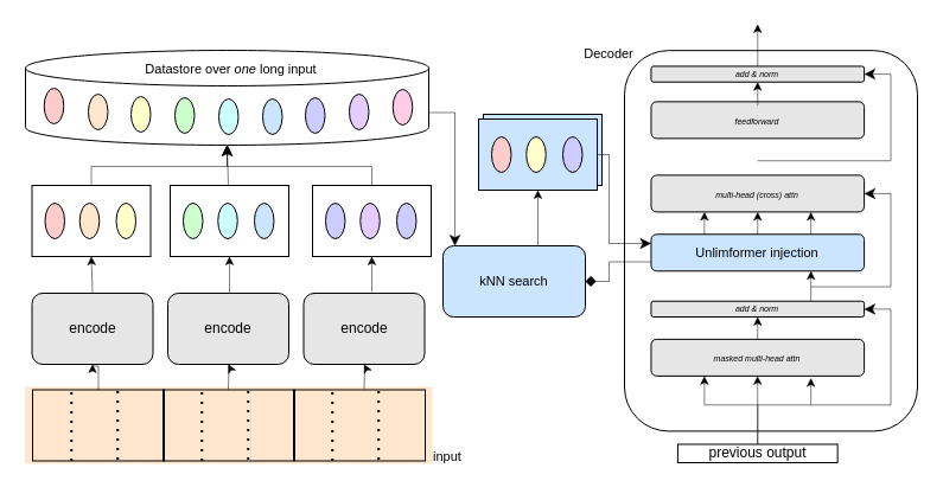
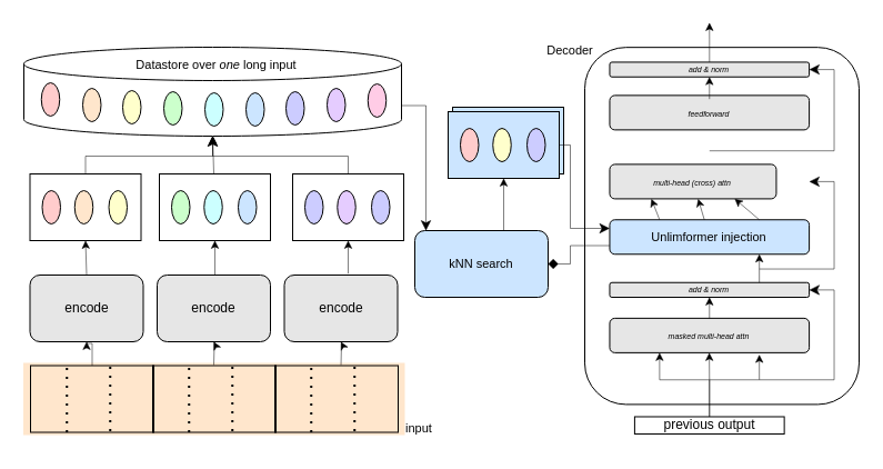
- <mxCell id="20" value="&lt;i style=&quot;font-size: 7px;&quot;&gt;&lt;font style=&quot;font-size: 7px;&quot;&gt;multi-head (cross) attn&lt;/font&gt;&lt;br&gt;&lt;/i&gt;" style="rounded=1;whiteSpace=wrap;html=1;fillColor=#E6E6E6;" parent="11" vertex="1"><mxGeometry x="22.455" y="127.395" width="179.636" height="31.018" as="geometry" /></mxCell>
+ <mxCell id="20" value="&lt;i style=&quot;font-size: 7px;&quot;&gt;&lt;font style=&quot;font-size: 7px;&quot;&gt;multi-head (cross) attn&lt;/font&gt;&lt;br&gt;&lt;/i&gt;" style="rounded=1;whiteSpace=wrap;html=1;fillColor=#E6E6E6;" parent="11" vertex="1"><mxGeometry x="22.455" y="127.395" width="150" height="31.018" as="geometry" /></mxCell>
